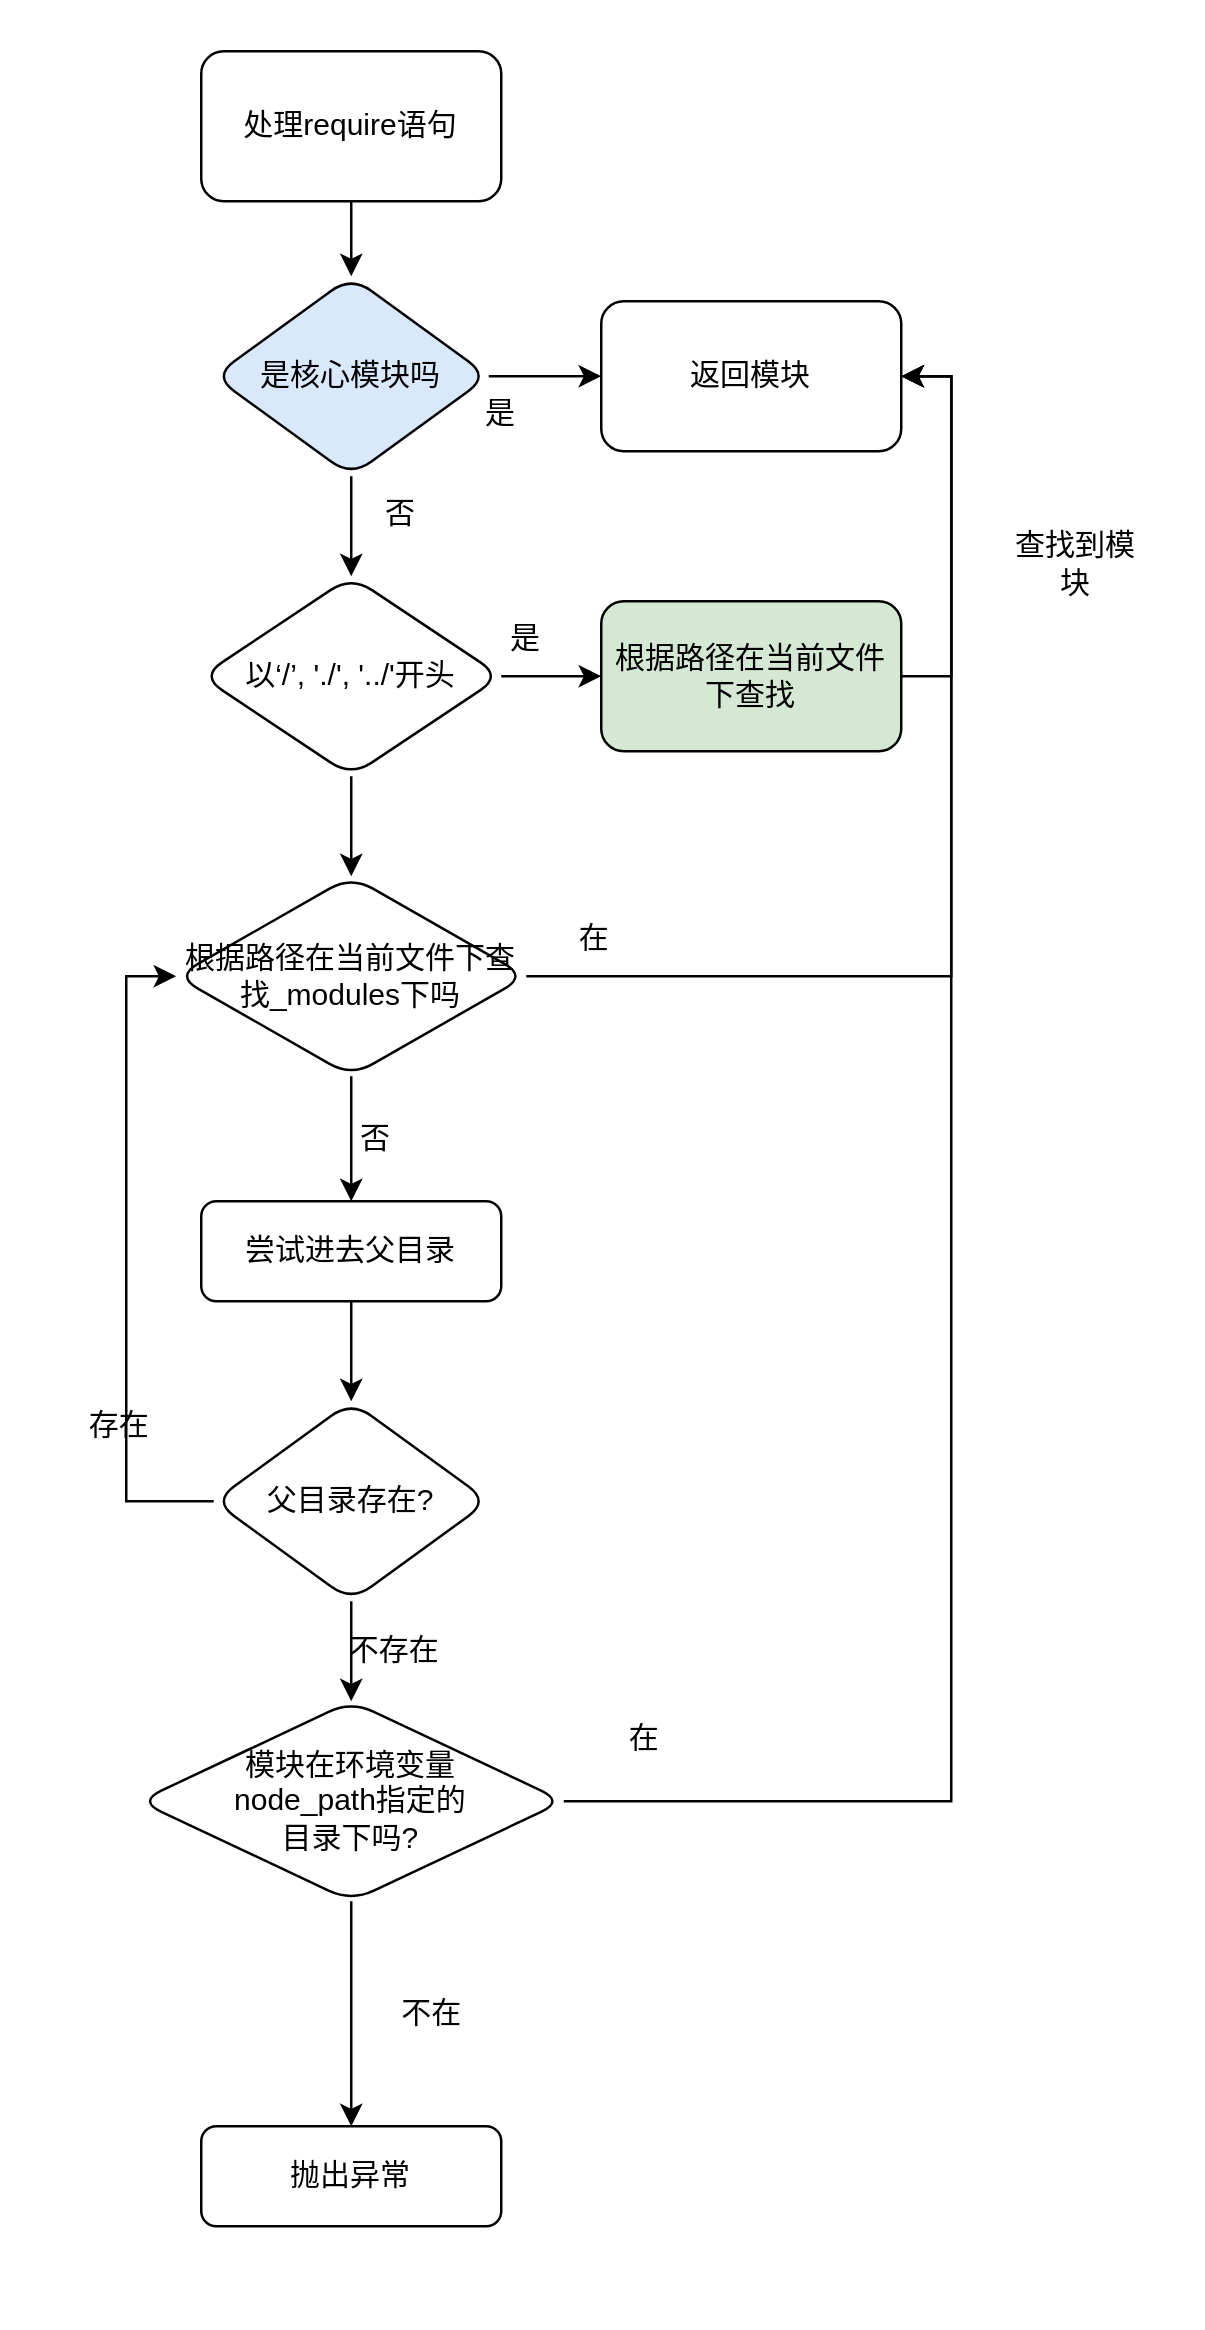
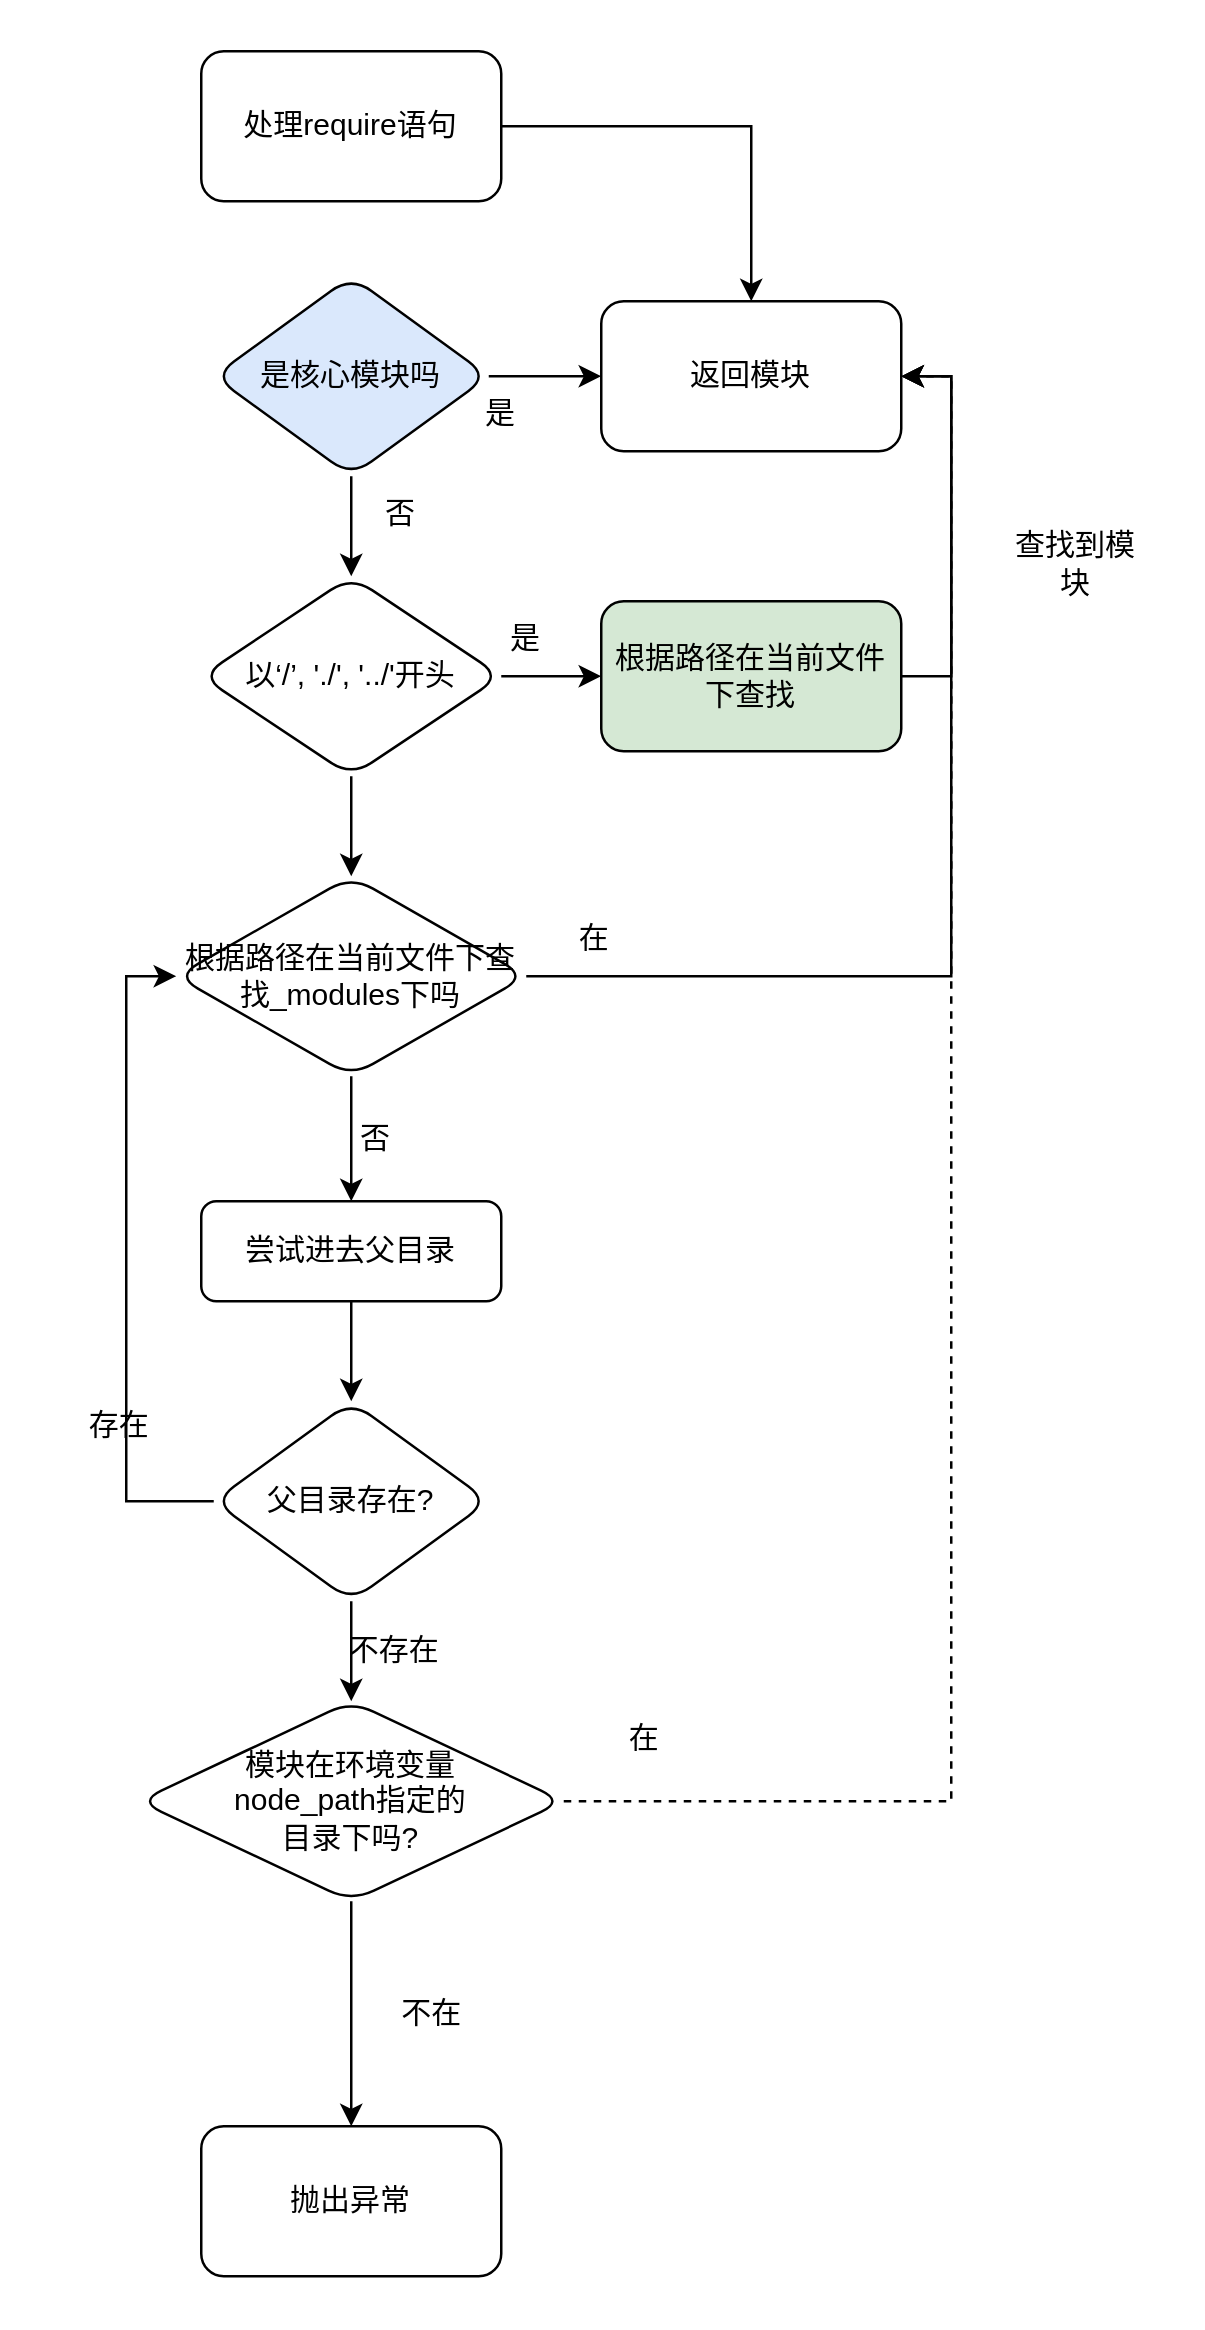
- <mxCell id="2" value="" style="edgeStyle=orthogonalEdgeStyle;rounded=0;orthogonalLoop=1;jettySize=auto;html=1;" edge="1" parent="1" source="3" target="6"><mxGeometry relative="1" as="geometry" /></mxCell>
+ <mxCell id="2" value="" style="edgeStyle=orthogonalEdgeStyle;rounded=0;orthogonalLoop=1;jettySize=auto;html=1;" edge="1" parent="1" source="3" target="7"><mxGeometry relative="1" as="geometry" /></mxCell>
- <mxCell id="29" style="edgeStyle=orthogonalEdgeStyle;rounded=0;orthogonalLoop=1;jettySize=auto;html=1;exitX=1;exitY=0.5;exitDx=0;exitDy=0;entryX=1;entryY=0.5;entryDx=0;entryDy=0;" edge="1" parent="1" source="30" target="7"><mxGeometry relative="1" as="geometry" /></mxCell>
+ <mxCell id="29" style="edgeStyle=orthogonalEdgeStyle;rounded=0;orthogonalLoop=1;jettySize=auto;html=1;exitX=1;exitY=0.5;exitDx=0;exitDy=0;entryX=1;entryY=0.5;entryDx=0;entryDy=0;dashed=1;" edge="1" parent="1" source="30" target="7"><mxGeometry relative="1" as="geometry" /></mxCell>
- <mxCell id="32" value="抛出异常" style="whiteSpace=wrap;html=1;rounded=1;" vertex="1" parent="1"><mxGeometry x="80" y="850" width="120" height="40" as="geometry" /></mxCell>
+ <mxCell id="32" value="抛出异常" style="whiteSpace=wrap;html=1;rounded=1;" vertex="1" parent="1"><mxGeometry x="80" y="850" width="120" height="60" as="geometry" /></mxCell>
